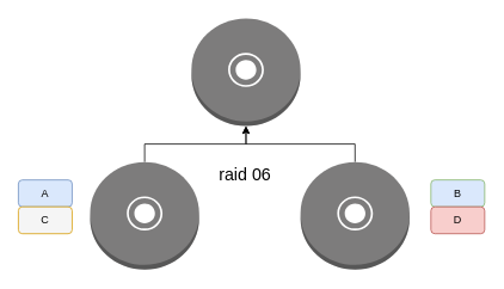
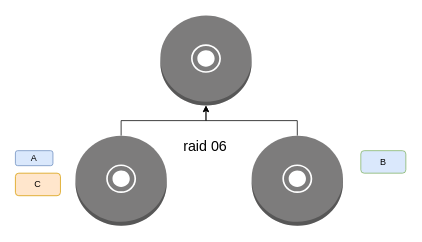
- <mxCell id="2" value="A" style="rounded=1;whiteSpace=wrap;html=1;fillColor=#dae8fc;strokeColor=#6c8ebf;" vertex="1" parent="1"><mxGeometry x="20" y="200" width="60" height="30" as="geometry" /></mxCell>
+ <mxCell id="2" value="A" style="rounded=1;whiteSpace=wrap;html=1;fillColor=#dae8fc;strokeColor=#6c8ebf;" vertex="1" parent="1"><mxGeometry x="20" y="200" width="50" height="20" as="geometry" /></mxCell>
- <mxCell id="11" value="C" style="rounded=1;whiteSpace=wrap;html=1;fillColor=#f5f5f5;strokeColor=#d79b00;" vertex="1" parent="1"><mxGeometry x="20" y="230" width="60" height="30" as="geometry" /></mxCell>
+ <mxCell id="11" value="C" style="rounded=1;whiteSpace=wrap;html=1;fillColor=#ffe6cc;strokeColor=#d79b00;" vertex="1" parent="1"><mxGeometry x="20" y="230" width="60" height="30" as="geometry" /></mxCell>
- <mxCell id="10" value="D" style="rounded=1;whiteSpace=wrap;html=1;fillColor=#f8cecc;strokeColor=#b85450;" vertex="1" parent="1"><mxGeometry x="480" y="230" width="60" height="30" as="geometry" /></mxCell>
